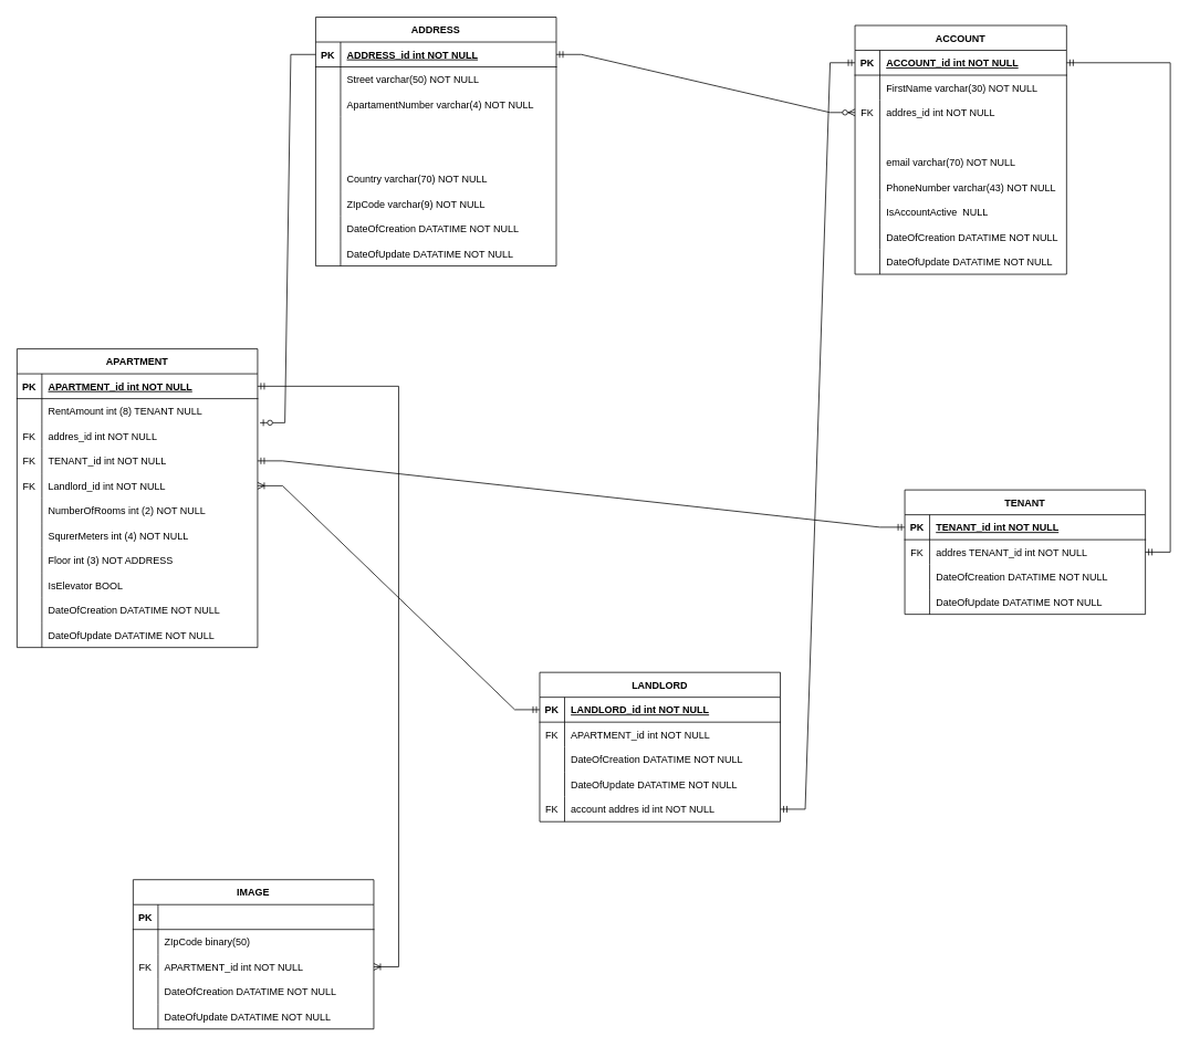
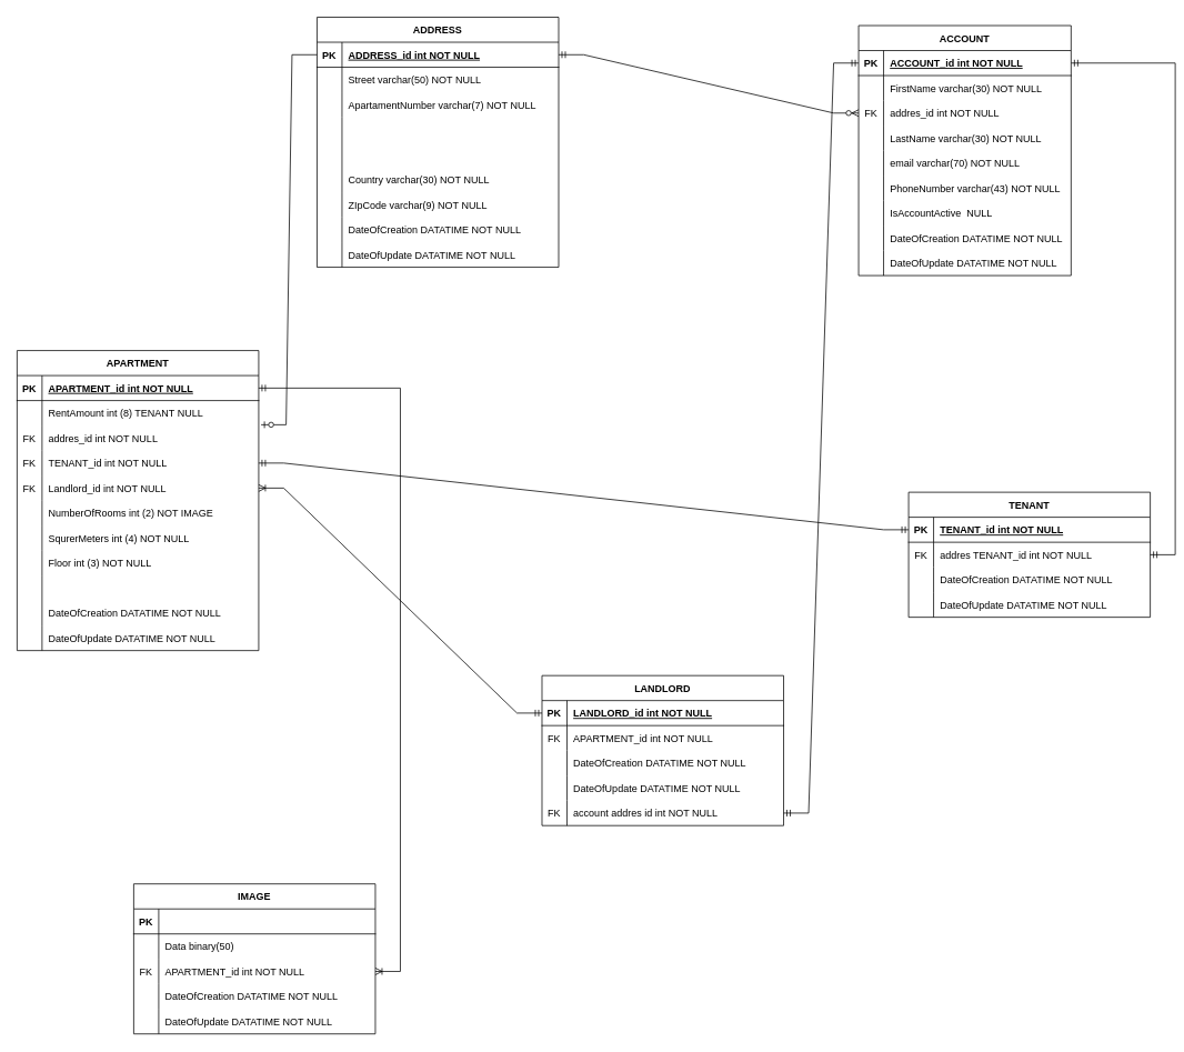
- <mxCell id="39" value="ApartamentNumber varchar(4) NOT NULL" style="shape=partialRectangle;overflow=hidden;connectable=0;fillColor=none;top=0;left=0;bottom=0;right=0;align=left;spacingLeft=6;" parent="37" vertex="1"><mxGeometry x="30" width="260" height="30" as="geometry"><mxRectangle width="260" height="30" as="alternateBounds" /></mxGeometry></mxCell>
+ <mxCell id="39" value="ApartamentNumber varchar(7) NOT NULL" style="shape=partialRectangle;overflow=hidden;connectable=0;fillColor=none;top=0;left=0;bottom=0;right=0;align=left;spacingLeft=6;" parent="37" vertex="1"><mxGeometry x="30" width="260" height="30" as="geometry"><mxRectangle width="260" height="30" as="alternateBounds" /></mxGeometry></mxCell>
+ <mxCell id="14" value="LastName varchar(30) NOT NULL" style="shape=partialRectangle;overflow=hidden;connectable=0;fillColor=none;top=0;left=0;bottom=0;right=0;align=left;spacingLeft=6;" parent="12" vertex="1"><mxGeometry x="30" width="225" height="30" as="geometry"><mxRectangle width="225" height="30" as="alternateBounds" /></mxGeometry></mxCell>
- <mxCell id="46" value="Country varchar(70) NOT NULL" style="shape=partialRectangle;overflow=hidden;connectable=0;fillColor=none;top=0;left=0;bottom=0;right=0;align=left;spacingLeft=6;" parent="44" vertex="1"><mxGeometry x="30" width="260" height="30" as="geometry"><mxRectangle width="260" height="30" as="alternateBounds" /></mxGeometry></mxCell>
+ <mxCell id="46" value="Country varchar(30) NOT NULL" style="shape=partialRectangle;overflow=hidden;connectable=0;fillColor=none;top=0;left=0;bottom=0;right=0;align=left;spacingLeft=6;" parent="44" vertex="1"><mxGeometry x="30" width="260" height="30" as="geometry"><mxRectangle width="260" height="30" as="alternateBounds" /></mxGeometry></mxCell>
- <mxCell id="74" value="NumberOfRooms int (2) NOT NULL" style="shape=partialRectangle;overflow=hidden;connectable=0;fillColor=none;top=0;left=0;bottom=0;right=0;align=left;spacingLeft=6;" parent="72" vertex="1"><mxGeometry x="30" width="260" height="30" as="geometry"><mxRectangle width="260" height="30" as="alternateBounds" /></mxGeometry></mxCell>
+ <mxCell id="74" value="NumberOfRooms int (2) NOT IMAGE" style="shape=partialRectangle;overflow=hidden;connectable=0;fillColor=none;top=0;left=0;bottom=0;right=0;align=left;spacingLeft=6;" parent="72" vertex="1"><mxGeometry x="30" width="260" height="30" as="geometry"><mxRectangle width="260" height="30" as="alternateBounds" /></mxGeometry></mxCell>
- <mxCell id="80" value="Floor int (3) NOT ADDRESS" style="shape=partialRectangle;overflow=hidden;connectable=0;fillColor=none;top=0;left=0;bottom=0;right=0;align=left;spacingLeft=6;" parent="78" vertex="1"><mxGeometry x="30" width="260" height="30" as="geometry"><mxRectangle width="260" height="30" as="alternateBounds" /></mxGeometry></mxCell>
+ <mxCell id="80" value="Floor int (3) NOT NULL" style="shape=partialRectangle;overflow=hidden;connectable=0;fillColor=none;top=0;left=0;bottom=0;right=0;align=left;spacingLeft=6;" parent="78" vertex="1"><mxGeometry x="30" width="260" height="30" as="geometry"><mxRectangle width="260" height="30" as="alternateBounds" /></mxGeometry></mxCell>
- <mxCell id="83" value="IsElevator BOOL" style="shape=partialRectangle;overflow=hidden;connectable=0;fillColor=none;top=0;left=0;bottom=0;right=0;align=left;spacingLeft=6;" parent="81" vertex="1"><mxGeometry x="30" width="260" height="30" as="geometry"><mxRectangle width="260" height="30" as="alternateBounds" /></mxGeometry></mxCell>
- <mxCell id="95" value="ZIpCode binary(50)" style="shape=partialRectangle;overflow=hidden;connectable=0;fillColor=none;top=0;left=0;bottom=0;right=0;align=left;spacingLeft=6;" parent="93" vertex="1"><mxGeometry x="30" width="260" height="30" as="geometry"><mxRectangle width="260" height="30" as="alternateBounds" /></mxGeometry></mxCell>
+ <mxCell id="95" value="Data binary(50)" style="shape=partialRectangle;overflow=hidden;connectable=0;fillColor=none;top=0;left=0;bottom=0;right=0;align=left;spacingLeft=6;" parent="93" vertex="1"><mxGeometry x="30" width="260" height="30" as="geometry"><mxRectangle width="260" height="30" as="alternateBounds" /></mxGeometry></mxCell>
